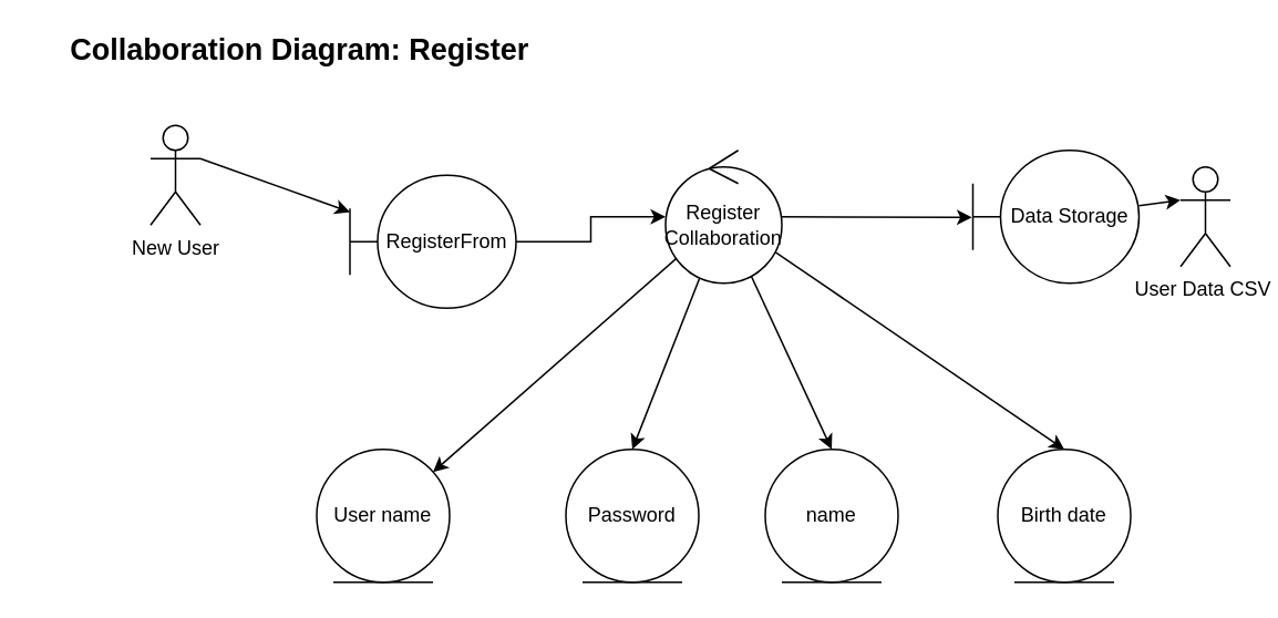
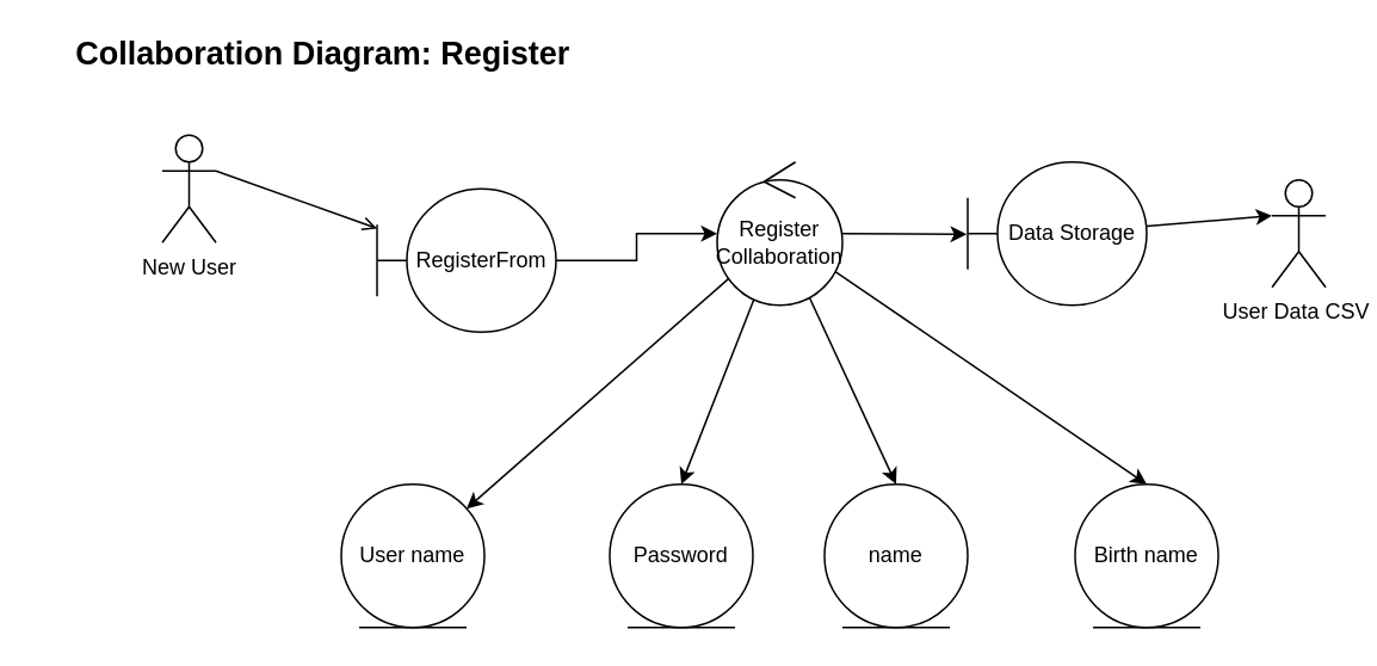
- <mxCell id="2" style="edgeStyle=none;rounded=0;orthogonalLoop=1;jettySize=auto;html=1;exitX=1;exitY=0.333;exitDx=0;exitDy=0;exitPerimeter=0;" parent="1" source="3" target="5" edge="1"><mxGeometry relative="1" as="geometry" /></mxCell>
+ <mxCell id="2" style="edgeStyle=none;rounded=0;orthogonalLoop=1;jettySize=auto;html=1;exitX=1;exitY=0.333;exitDx=0;exitDy=0;exitPerimeter=0;endArrow=open;" parent="1" source="3" target="5" edge="1"><mxGeometry relative="1" as="geometry" /></mxCell>
- <mxCell id="18" value="Data Storage" style="shape=umlBoundary;whiteSpace=wrap;html=1;" parent="1" vertex="1"><mxGeometry x="585" y="90" width="100" height="80" as="geometry" /></mxCell>
+ <mxCell id="18" value="Data Storage" style="shape=umlBoundary;whiteSpace=wrap;html=1;" parent="1" vertex="1"><mxGeometry x="540" y="90" width="100" height="80" as="geometry" /></mxCell>
- <mxCell id="15" value="Birth date" style="ellipse;shape=umlEntity;whiteSpace=wrap;html=1;" parent="1" vertex="1"><mxGeometry x="600" y="270" width="80" height="80" as="geometry" /></mxCell>
+ <mxCell id="15" value="Birth name" style="ellipse;shape=umlEntity;whiteSpace=wrap;html=1;" parent="1" vertex="1"><mxGeometry x="600" y="270" width="80" height="80" as="geometry" /></mxCell>
